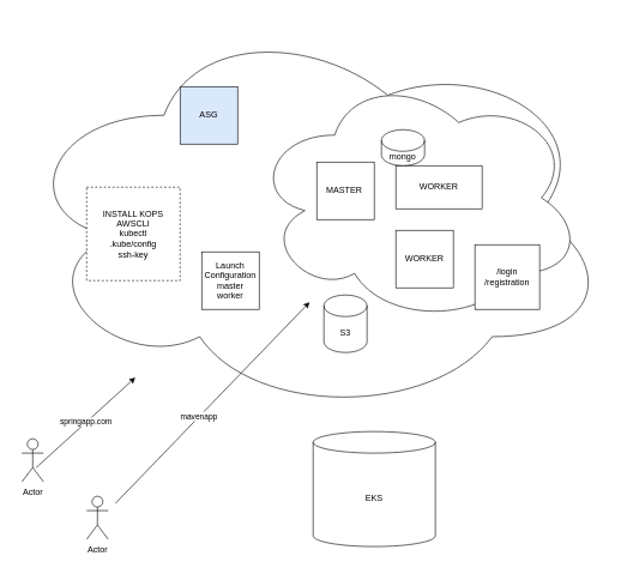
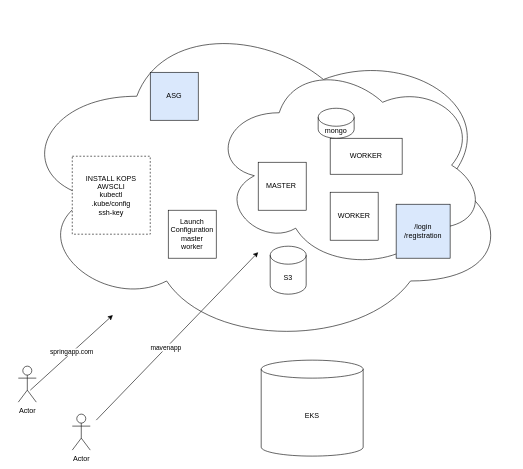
- <mxCell id="4" value="MASTER&amp;nbsp;" style="whiteSpace=wrap;html=1;aspect=fixed;" parent="1" vertex="1"><mxGeometry x="440" y="225" width="80" height="80" as="geometry" /></mxCell>
+ <mxCell id="4" value="MASTER&amp;nbsp;" style="whiteSpace=wrap;html=1;aspect=fixed;" parent="1" vertex="1"><mxGeometry x="430" y="270" width="80" height="80" as="geometry" /></mxCell>
- <mxCell id="13" value="/login&lt;br&gt;/registration&lt;br&gt;" style="whiteSpace=wrap;html=1;aspect=fixed;" parent="1" vertex="1"><mxGeometry x="660" y="340" width="90" height="90" as="geometry" /></mxCell>
+ <mxCell id="13" value="/login&lt;br&gt;/registration&lt;br&gt;" style="whiteSpace=wrap;html=1;aspect=fixed;fillColor=#dae8fc;" parent="1" vertex="1"><mxGeometry x="660" y="340" width="90" height="90" as="geometry" /></mxCell>
